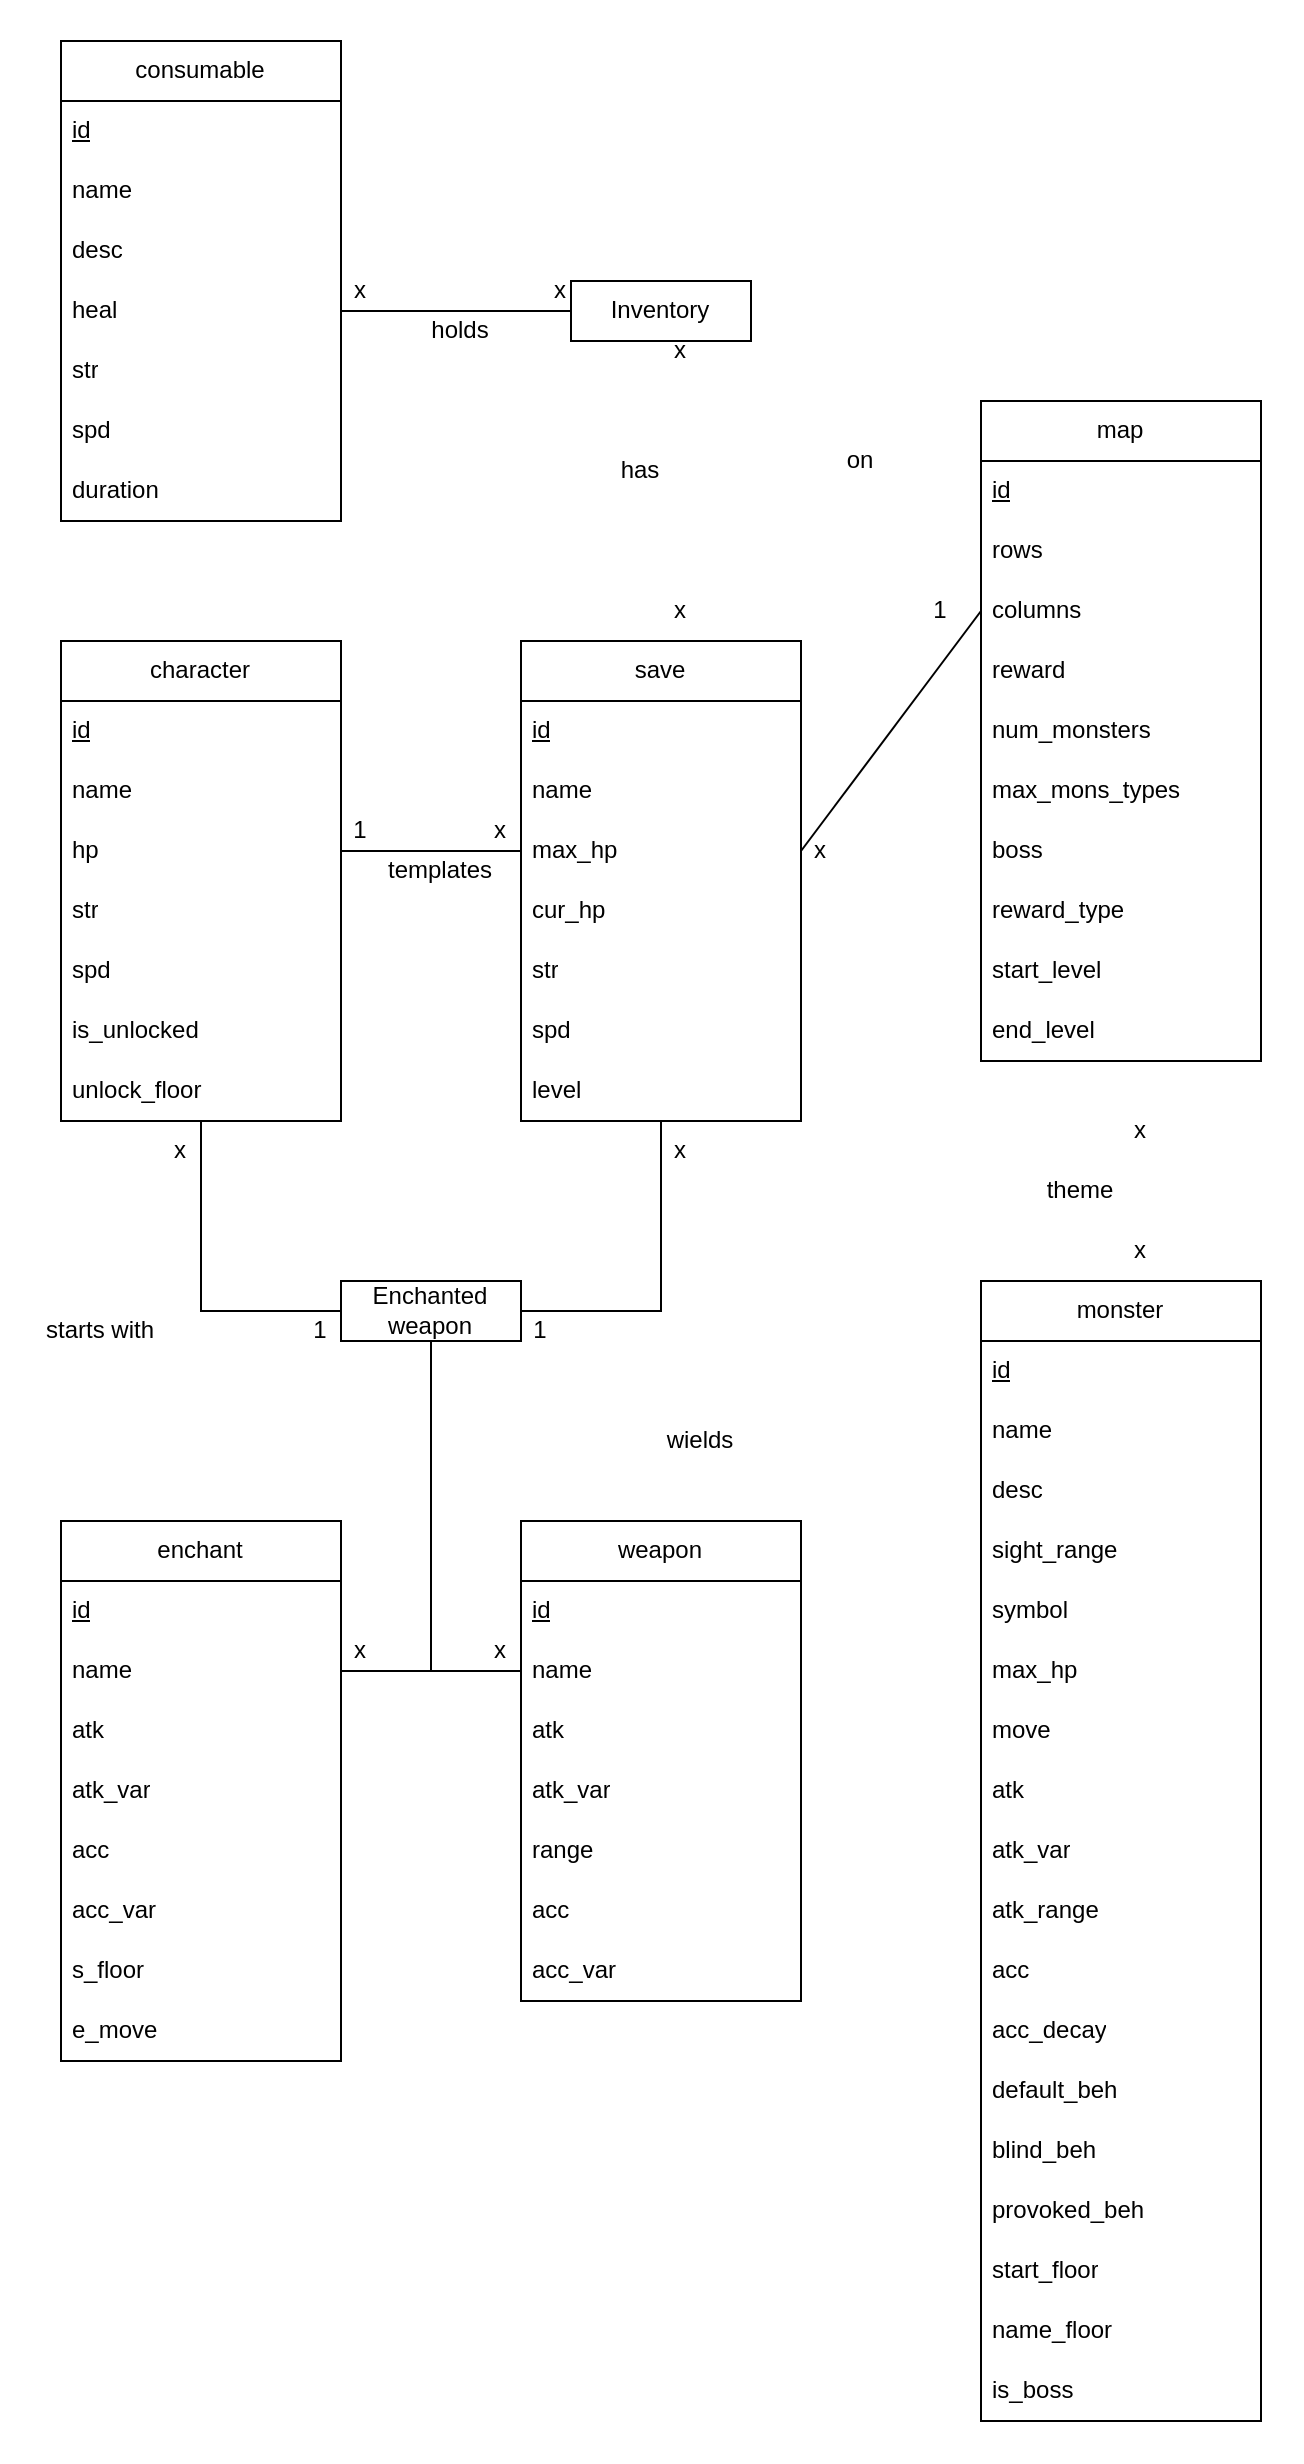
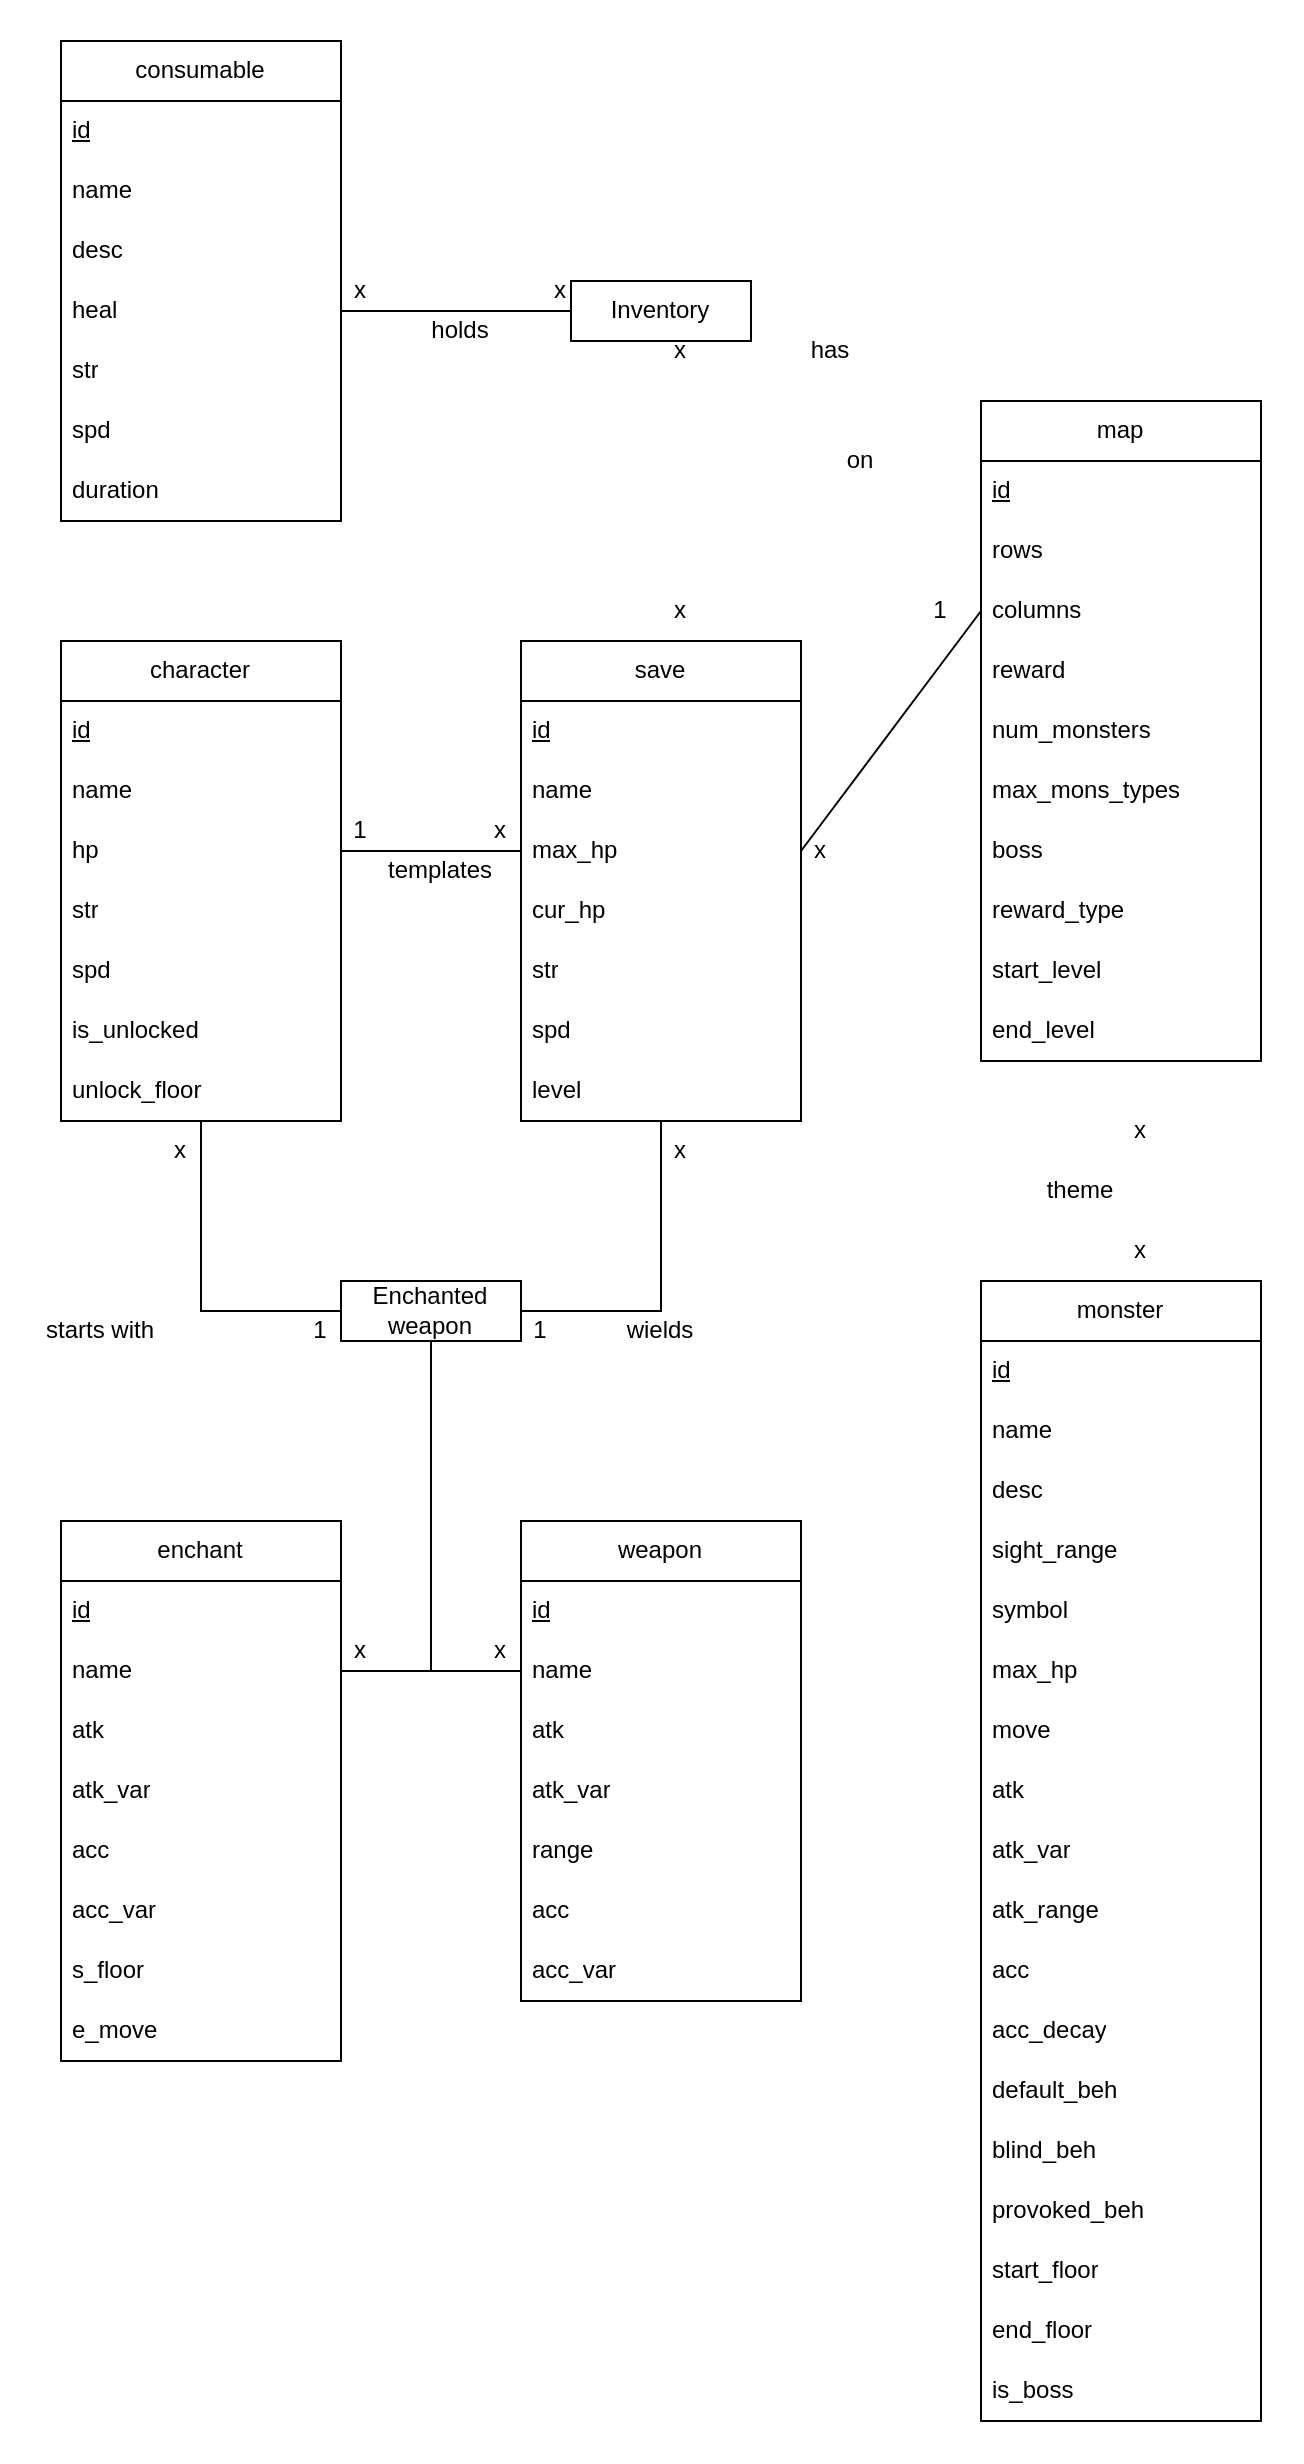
- <mxCell id="101" value="has" style="text;html=1;strokeColor=none;fillColor=none;align=center;verticalAlign=middle;whiteSpace=wrap;rounded=0;" parent="1" vertex="1"><mxGeometry x="290" y="220" width="60" height="30" as="geometry" /></mxCell>
+ <mxCell id="101" value="has" style="text;html=1;strokeColor=none;fillColor=none;align=center;verticalAlign=middle;whiteSpace=wrap;rounded=0;" parent="1" vertex="1"><mxGeometry x="385" y="160" width="60" height="30" as="geometry" /></mxCell>
- <mxCell id="104" value="wields" style="text;html=1;strokeColor=none;fillColor=none;align=center;verticalAlign=middle;whiteSpace=wrap;rounded=0;" parent="1" vertex="1"><mxGeometry x="320" y="705" width="60" height="30" as="geometry" /></mxCell>
+ <mxCell id="104" value="wields" style="text;html=1;strokeColor=none;fillColor=none;align=center;verticalAlign=middle;whiteSpace=wrap;rounded=0;" parent="1" vertex="1"><mxGeometry x="300" y="650" width="60" height="30" as="geometry" /></mxCell>
- <mxCell id="71" value="name_floor" style="text;strokeColor=none;fillColor=none;align=left;verticalAlign=middle;spacingLeft=4;spacingRight=4;overflow=hidden;points=[[0,0.5],[1,0.5]];portConstraint=eastwest;rotatable=0;whiteSpace=wrap;html=1;" parent="54" vertex="1"><mxGeometry y="510" width="140" height="30" as="geometry" /></mxCell>
+ <mxCell id="71" value="end_floor" style="text;strokeColor=none;fillColor=none;align=left;verticalAlign=middle;spacingLeft=4;spacingRight=4;overflow=hidden;points=[[0,0.5],[1,0.5]];portConstraint=eastwest;rotatable=0;whiteSpace=wrap;html=1;" parent="54" vertex="1"><mxGeometry y="510" width="140" height="30" as="geometry" /></mxCell>
